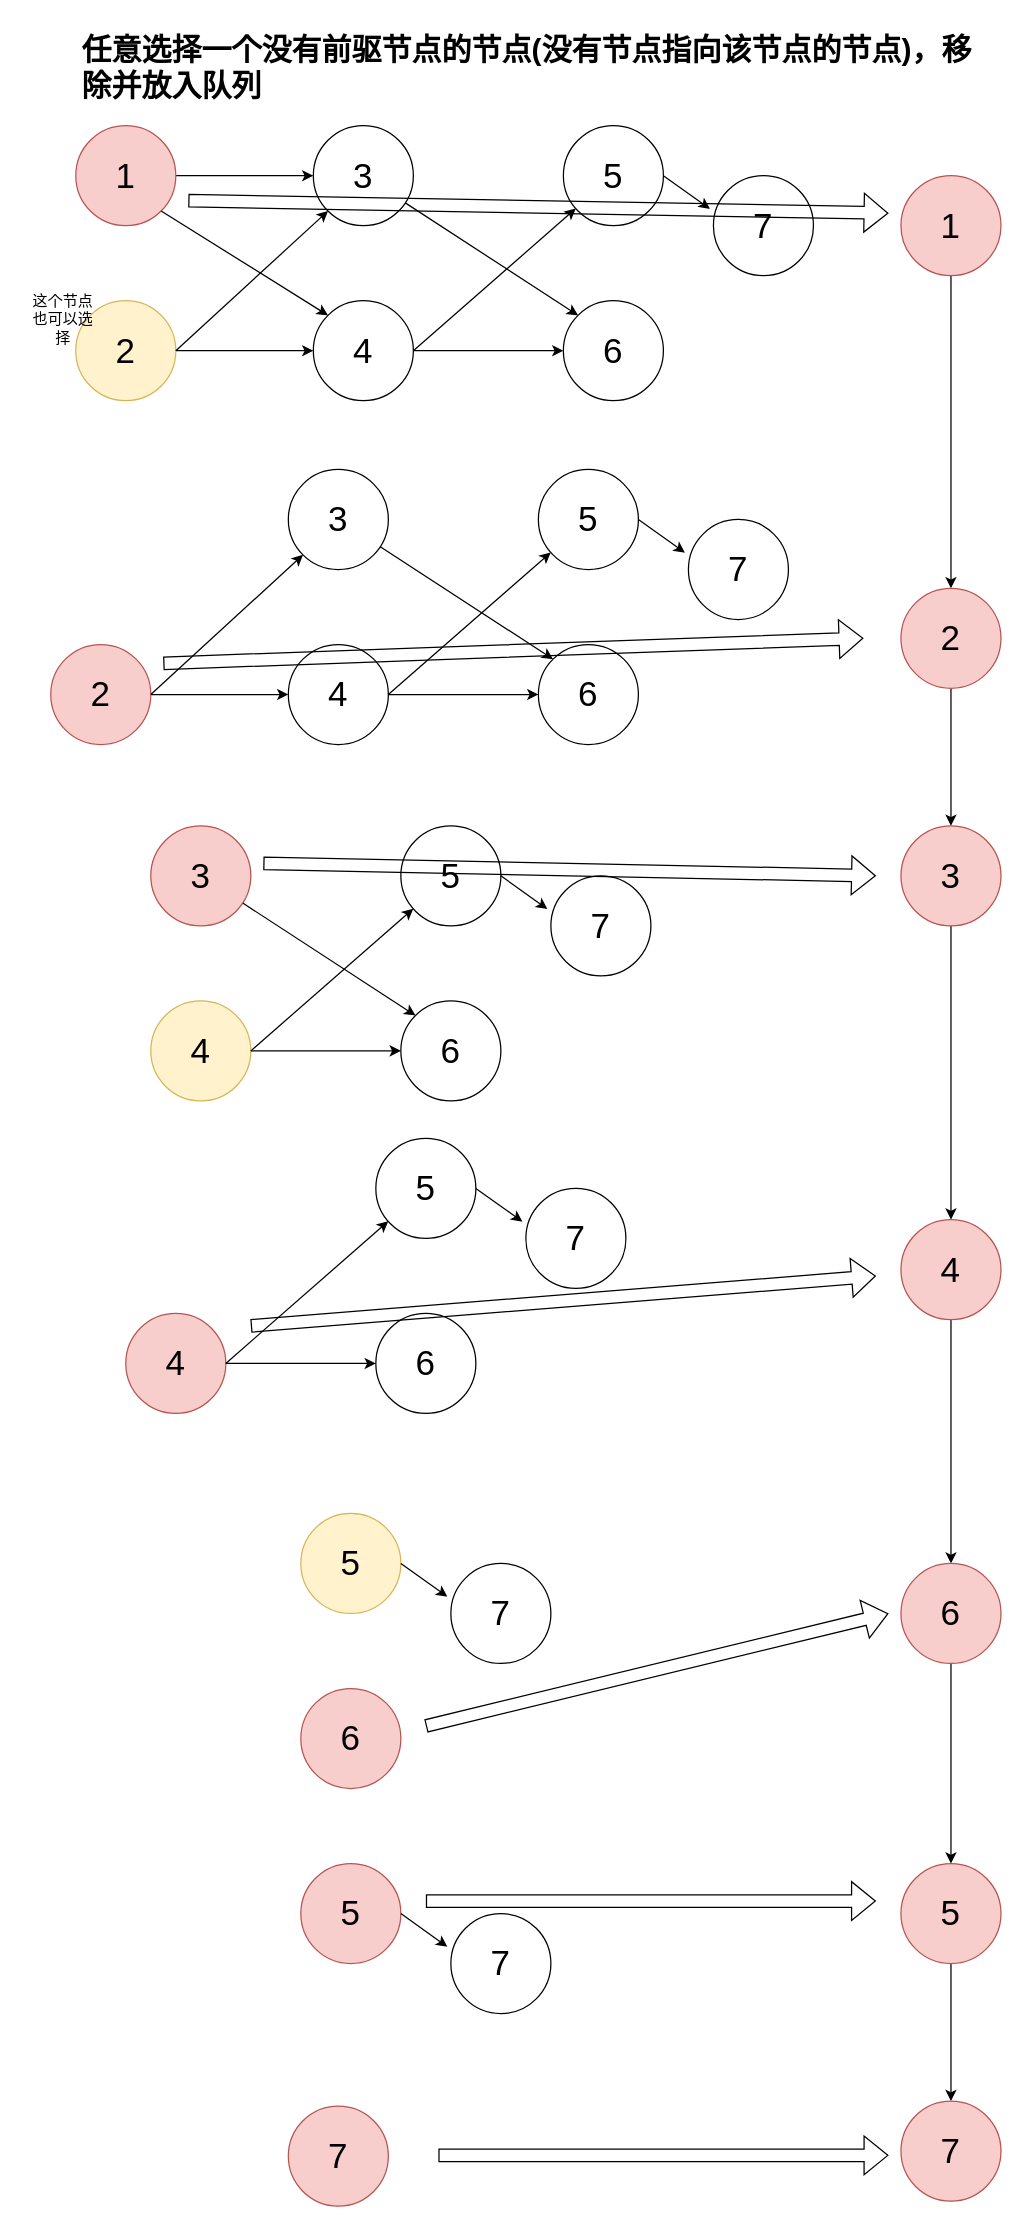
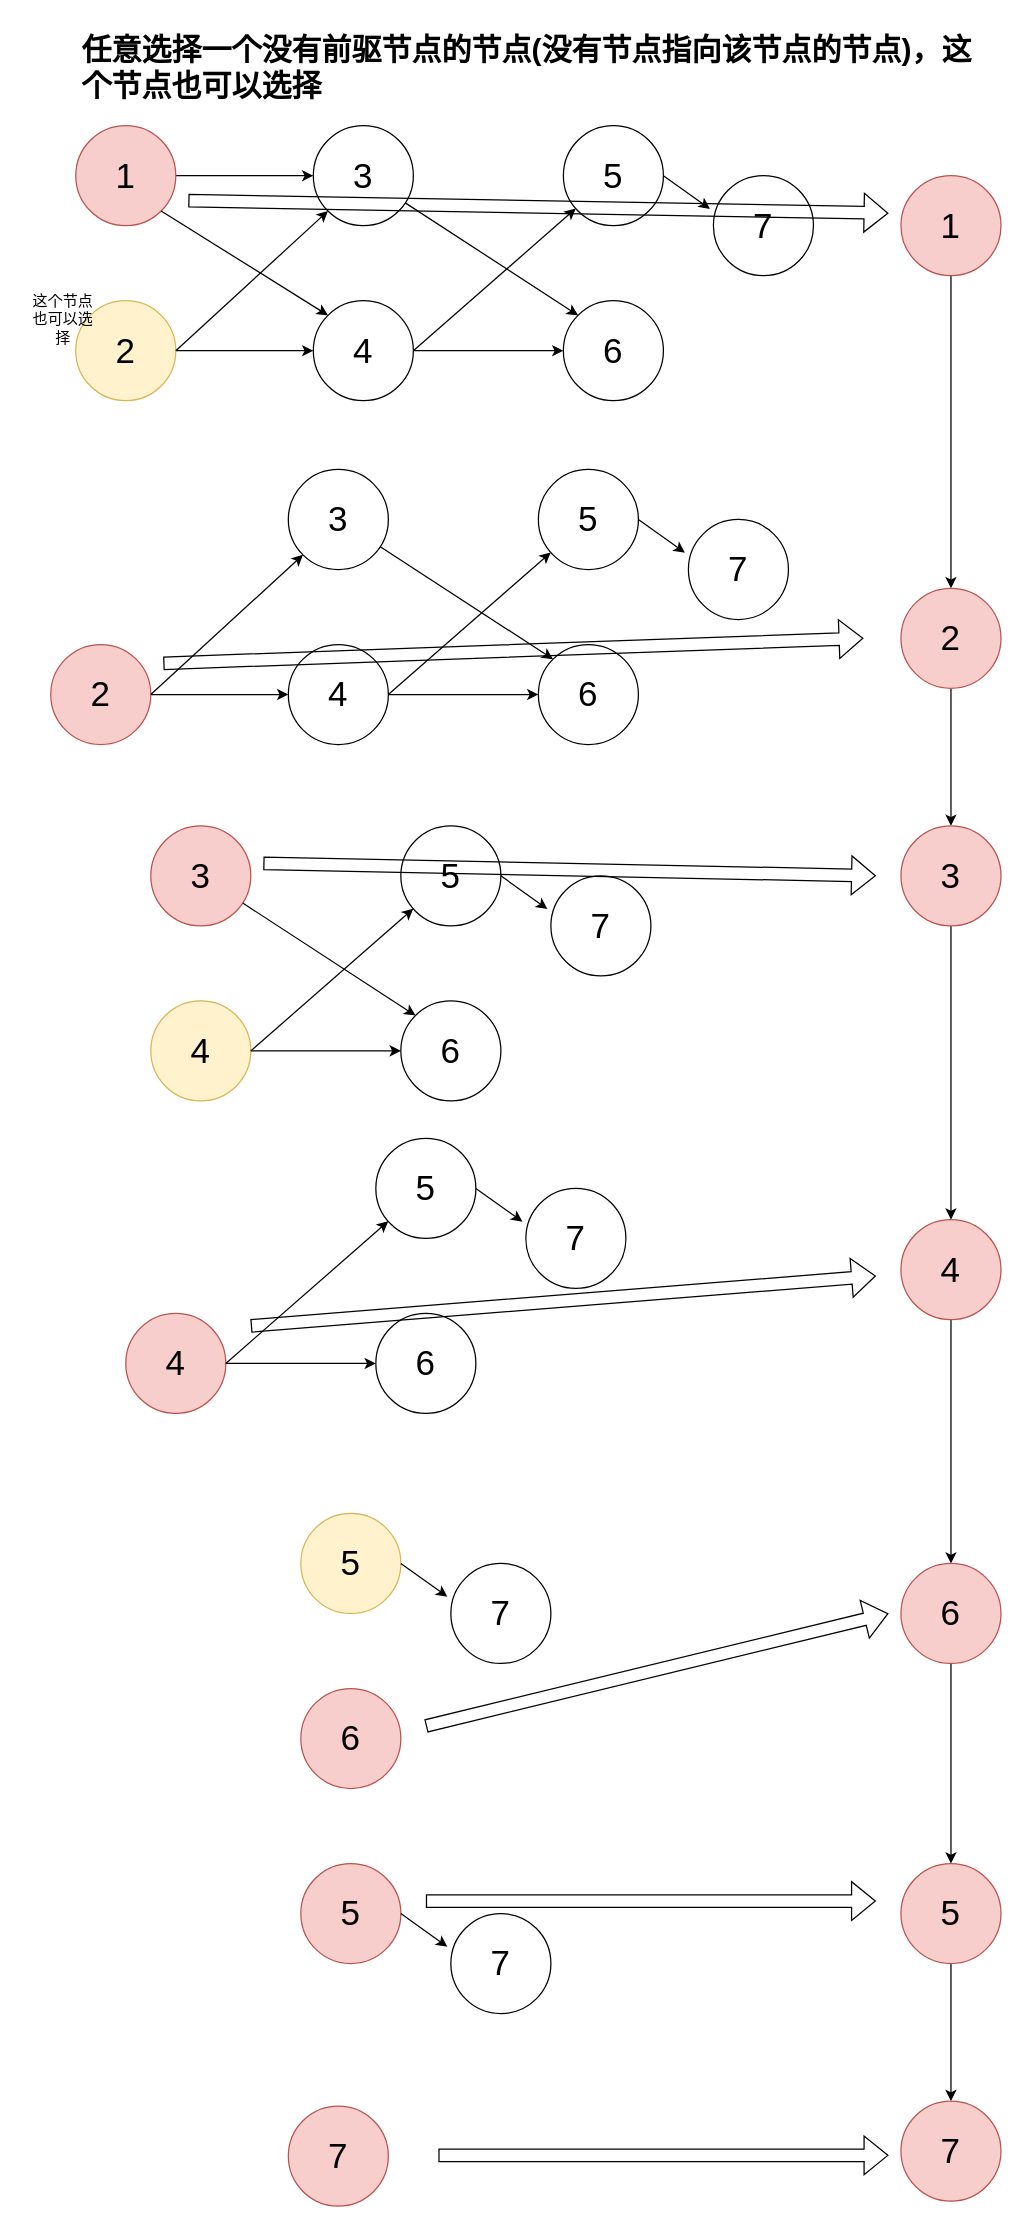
- <mxCell id="73" value="&lt;h1&gt;任意选择一个没有前驱节点的节点(没有节点指向该节点的节点)，移除并放入队列&lt;br&gt;&lt;/h1&gt;" style="text;html=1;strokeColor=none;fillColor=none;spacing=5;spacingTop=-20;whiteSpace=wrap;overflow=hidden;rounded=0;" vertex="1" parent="1"><mxGeometry x="60" y="20" width="730" height="120" as="geometry" /></mxCell>
+ <mxCell id="73" value="&lt;h1&gt;任意选择一个没有前驱节点的节点(没有节点指向该节点的节点)，这个节点也可以选择&lt;br&gt;&lt;/h1&gt;" style="text;html=1;strokeColor=none;fillColor=none;spacing=5;spacingTop=-20;whiteSpace=wrap;overflow=hidden;rounded=0;" vertex="1" parent="1"><mxGeometry x="60" y="20" width="730" height="120" as="geometry" /></mxCell>
